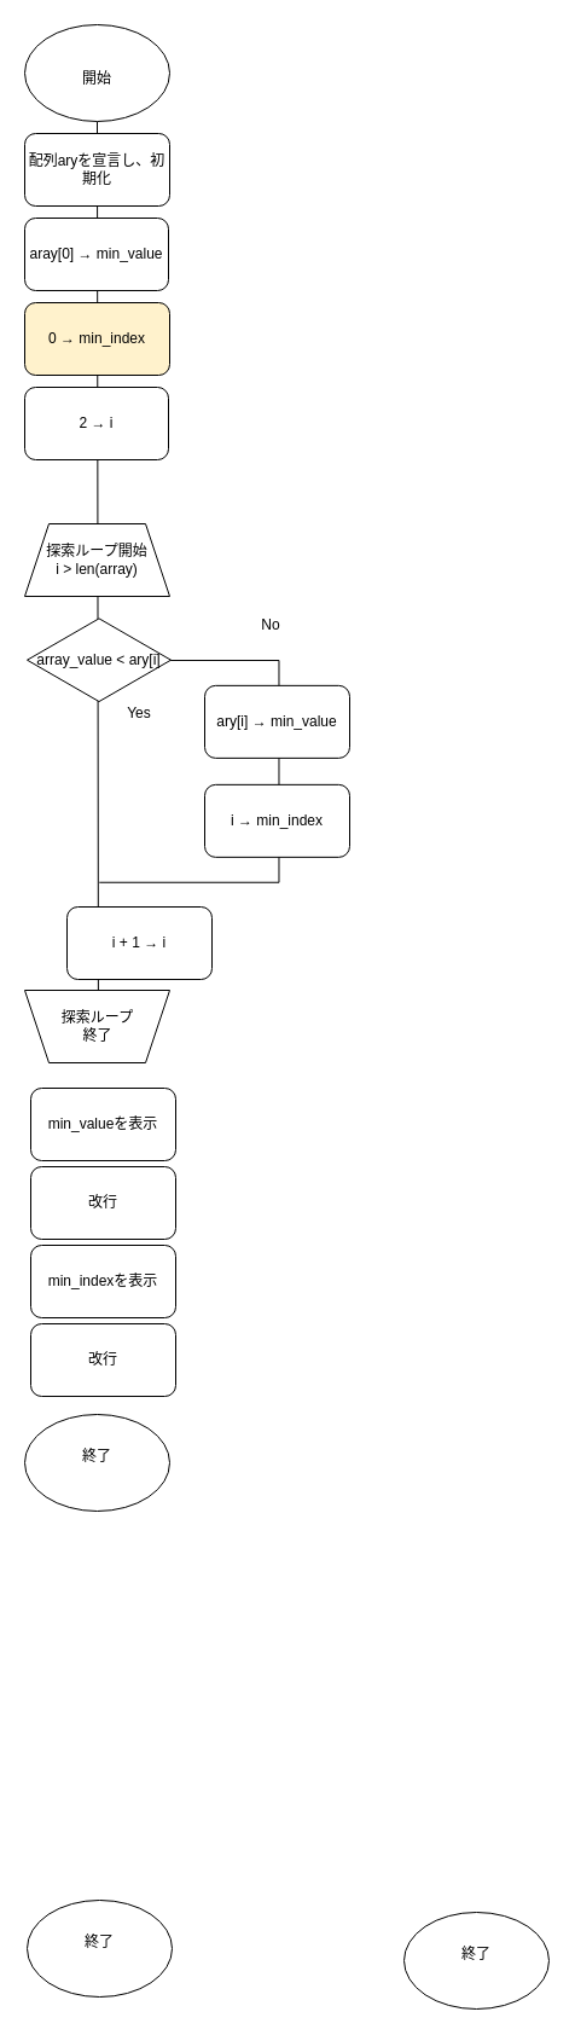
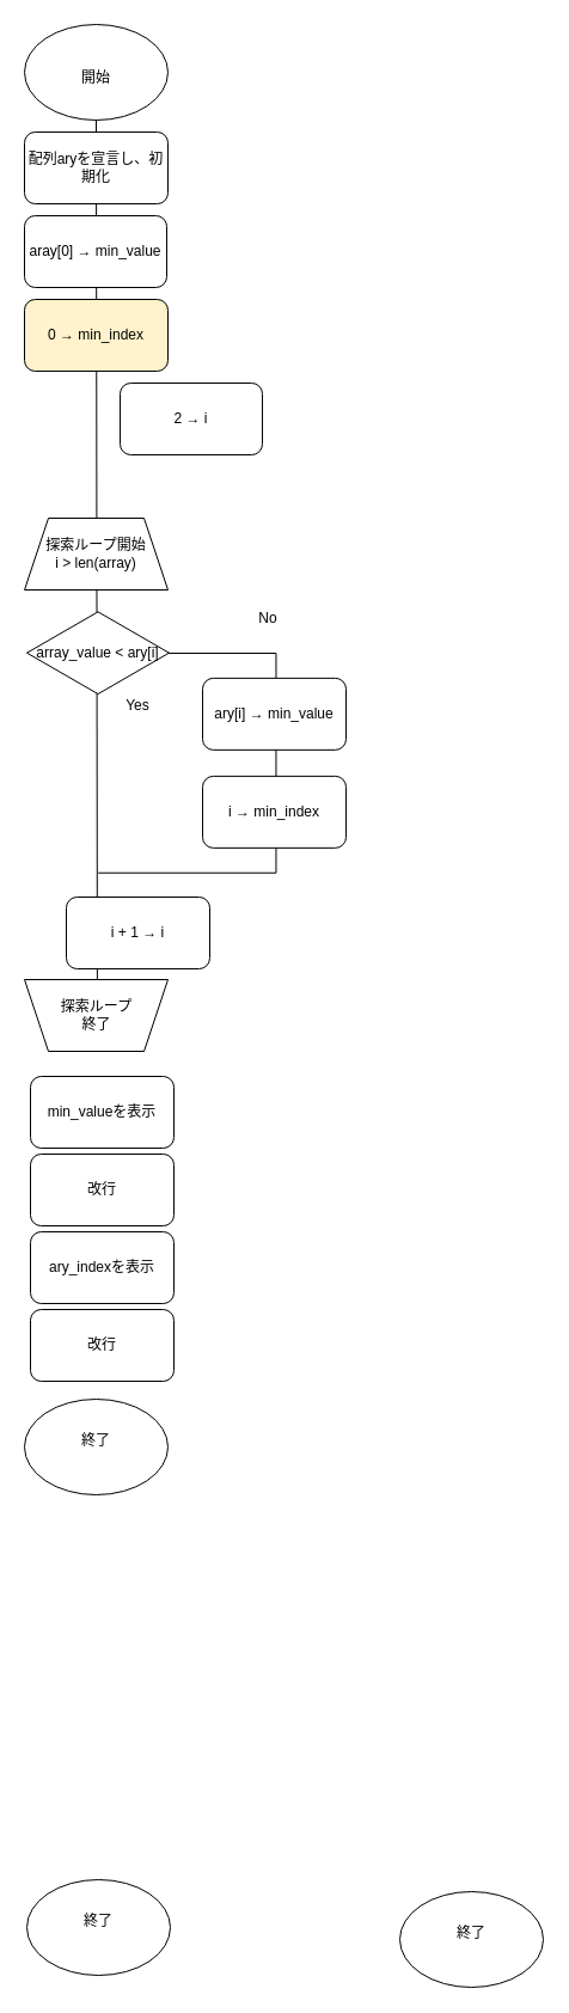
- <mxCell id="29" value="&lt;span style=&quot;color: rgb(0, 0, 0);&quot;&gt;2 → i&lt;/span&gt;" style="rounded=1;whiteSpace=wrap;html=1;" vertex="1" parent="1"><mxGeometry x="20" y="320" width="119" height="60" as="geometry" /></mxCell>
+ <mxCell id="29" value="&lt;span style=&quot;color: rgb(0, 0, 0);&quot;&gt;2 → i&lt;/span&gt;" style="rounded=1;whiteSpace=wrap;html=1;" vertex="1" parent="1"><mxGeometry x="100" y="320" width="119" height="60" as="geometry" /></mxCell>
- <mxCell id="25" value="&lt;span style=&quot;color: rgb(0, 0, 0);&quot;&gt;min_index&lt;/span&gt;を表示" style="rounded=1;whiteSpace=wrap;html=1;" vertex="1" parent="1"><mxGeometry x="25" y="1030" width="120" height="60" as="geometry" /></mxCell>
+ <mxCell id="25" value="&lt;span style=&quot;color: rgb(0, 0, 0);&quot;&gt;ary_index&lt;/span&gt;を表示" style="rounded=1;whiteSpace=wrap;html=1;" vertex="1" parent="1"><mxGeometry x="25" y="1030" width="120" height="60" as="geometry" /></mxCell>
